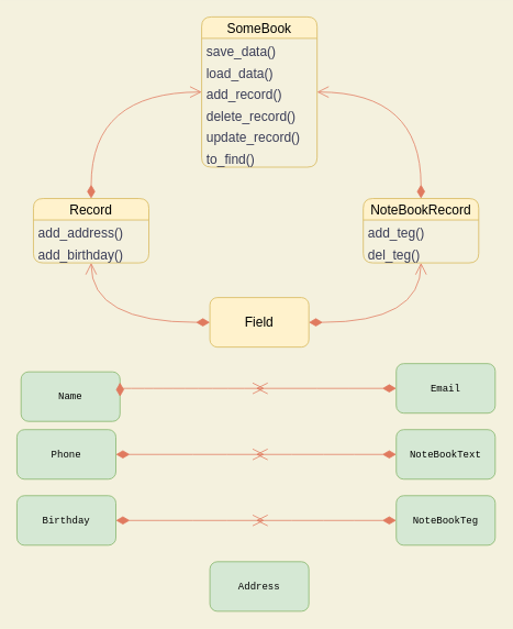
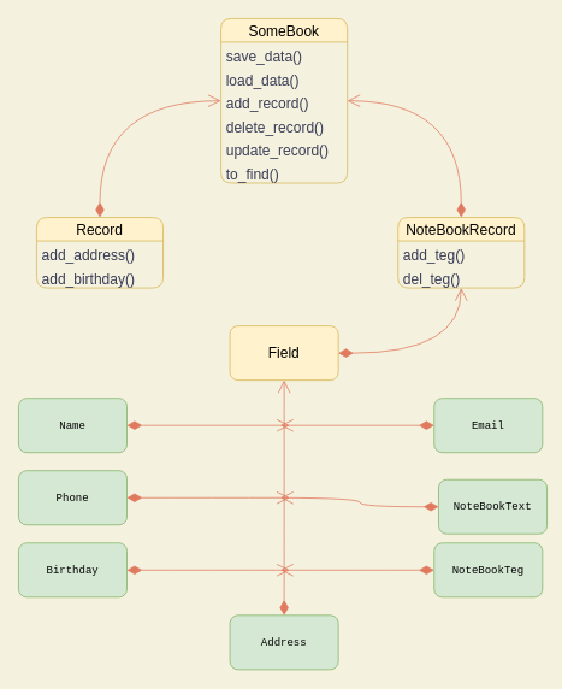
- <mxCell id="19" value="" style="endArrow=open;html=1;endSize=12;startArrow=diamondThin;startSize=14;startFill=1;edgeStyle=orthogonalEdgeStyle;align=left;verticalAlign=bottom;rounded=0;fontSize=12;fontColor=#393C56;strokeColor=#E07A5F;fillColor=#F2CC8F;curved=1;exitX=0;exitY=0.5;exitDx=0;exitDy=0;entryX=0.5;entryY=1;entryDx=0;entryDy=0;entryPerimeter=0;" edge="1" parent="1" source="17" target="11"><mxGeometry x="-1" y="3" relative="1" as="geometry"><mxPoint x="-170" y="590" as="sourcePoint" /><mxPoint x="-10" y="590" as="targetPoint" /></mxGeometry></mxCell>
+ <mxCell id="27" value="" style="endArrow=open;html=1;endSize=12;startArrow=diamondThin;startSize=14;startFill=1;edgeStyle=orthogonalEdgeStyle;align=left;verticalAlign=bottom;rounded=0;fontSize=12;fontColor=#393C56;strokeColor=#E07A5F;fillColor=#F2CC8F;curved=1;entryX=0.5;entryY=1;entryDx=0;entryDy=0;exitX=0.5;exitY=0;exitDx=0;exitDy=0;" edge="1" parent="1" source="23" target="17"><mxGeometry x="-1" y="-14" relative="1" as="geometry"><mxPoint x="300" y="680" as="sourcePoint" /><mxPoint x="460" y="680" as="targetPoint" /><mxPoint as="offset" /></mxGeometry></mxCell>
- <mxCell id="20" value="&lt;div style=&quot;font-family: &amp;quot;Fira Code&amp;quot;, Consolas, &amp;quot;Courier New&amp;quot;, monospace, Menlo, Monaco, &amp;quot;Courier New&amp;quot;, monospace; font-size: 12px; line-height: 18px;&quot;&gt;&lt;span style=&quot;&quot;&gt;Name&lt;/span&gt;&lt;/div&gt;" style="whiteSpace=wrap;html=1;fontSize=16;fillColor=#d5e8d4;strokeColor=#82b366;fontStyle=0;startSize=26;rounded=1;labelBackgroundColor=none;glass=0;" vertex="1" parent="1"><mxGeometry x="25" y="450" width="120" height="60" as="geometry" /></mxCell>
+ <mxCell id="20" value="&lt;div style=&quot;font-family: &amp;quot;Fira Code&amp;quot;, Consolas, &amp;quot;Courier New&amp;quot;, monospace, Menlo, Monaco, &amp;quot;Courier New&amp;quot;, monospace; font-size: 12px; line-height: 18px;&quot;&gt;&lt;span style=&quot;&quot;&gt;Name&lt;/span&gt;&lt;/div&gt;" style="whiteSpace=wrap;html=1;fontSize=16;fillColor=#d5e8d4;strokeColor=#82b366;fontStyle=0;startSize=26;rounded=1;labelBackgroundColor=none;glass=0;" vertex="1" parent="1"><mxGeometry x="20" y="440" width="120" height="60" as="geometry" /></mxCell>
- <mxCell id="25" value="&lt;div style=&quot;font-family: &amp;quot;Fira Code&amp;quot;, Consolas, &amp;quot;Courier New&amp;quot;, monospace, Menlo, Monaco, &amp;quot;Courier New&amp;quot;, monospace; font-size: 12px; line-height: 18px;&quot;&gt;&lt;span style=&quot;&quot;&gt;NoteBookText&lt;/span&gt;&lt;/div&gt;" style="whiteSpace=wrap;html=1;fontSize=16;fillColor=#d5e8d4;strokeColor=#82b366;fontStyle=0;startSize=26;rounded=1;labelBackgroundColor=none;" vertex="1" parent="1"><mxGeometry x="480" y="520" width="120" height="60" as="geometry" /></mxCell>
+ <mxCell id="25" value="&lt;div style=&quot;font-family: &amp;quot;Fira Code&amp;quot;, Consolas, &amp;quot;Courier New&amp;quot;, monospace, Menlo, Monaco, &amp;quot;Courier New&amp;quot;, monospace; font-size: 12px; line-height: 18px;&quot;&gt;&lt;span style=&quot;&quot;&gt;NoteBookText&lt;/span&gt;&lt;/div&gt;" style="whiteSpace=wrap;html=1;fontSize=16;fillColor=#d5e8d4;strokeColor=#82b366;fontStyle=0;startSize=26;rounded=1;labelBackgroundColor=none;" vertex="1" parent="1"><mxGeometry x="485" y="530" width="120" height="60" as="geometry" /></mxCell>
